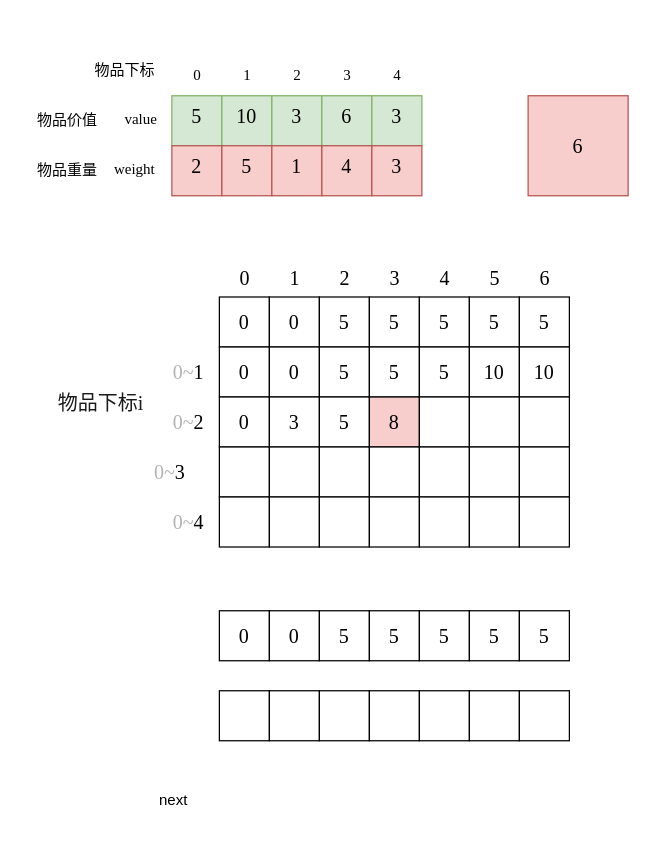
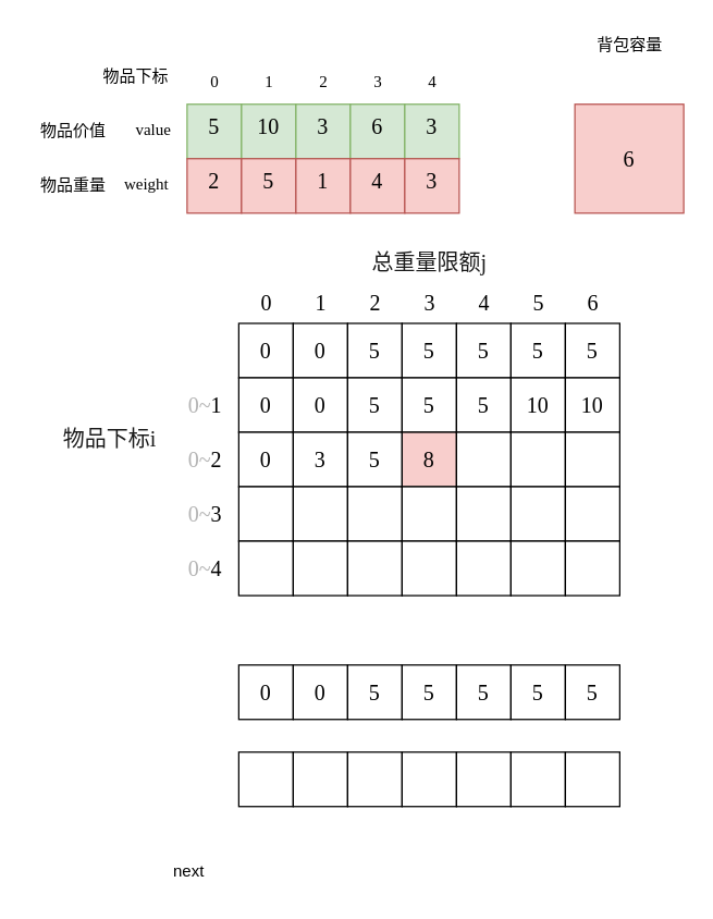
+ <mxCell id="23" value="背包容量" style="text;html=1;align=center;verticalAlign=middle;resizable=0;points=[];autosize=1;strokeColor=none;fillColor=none;" parent="1" vertex="1"><mxGeometry x="429" y="20" width="66" height="26" as="geometry" /></mxCell>
+ <mxCell id="37" value="总重量限额j" style="text;html=1;align=center;verticalAlign=middle;resizable=0;points=[];autosize=1;strokeColor=none;fillColor=none;fontSize=16;fontFamily=Roboto Mono;fontColor=#1A1A1A;" vertex="1" parent="1"><mxGeometry x="260" y="177" width="110" height="30" as="geometry" /></mxCell>
- <mxCell id="34" value="&lt;font color=&quot;#b3b3b3&quot;&gt;0~&lt;/font&gt;3" style="text;html=1;align=center;verticalAlign=middle;resizable=0;points=[];autosize=1;strokeColor=none;fillColor=none;fontSize=16;fontFamily=Roboto Mono;" vertex="1" parent="1"><mxGeometry x="110" y="362" width="50" height="30" as="geometry" /></mxCell>
+ <mxCell id="34" value="&lt;font color=&quot;#b3b3b3&quot;&gt;0~&lt;/font&gt;3" style="text;html=1;align=center;verticalAlign=middle;resizable=0;points=[];autosize=1;strokeColor=none;fillColor=none;fontSize=16;fontFamily=Roboto Mono;" vertex="1" parent="1"><mxGeometry x="125" y="362" width="50" height="30" as="geometry" /></mxCell>
